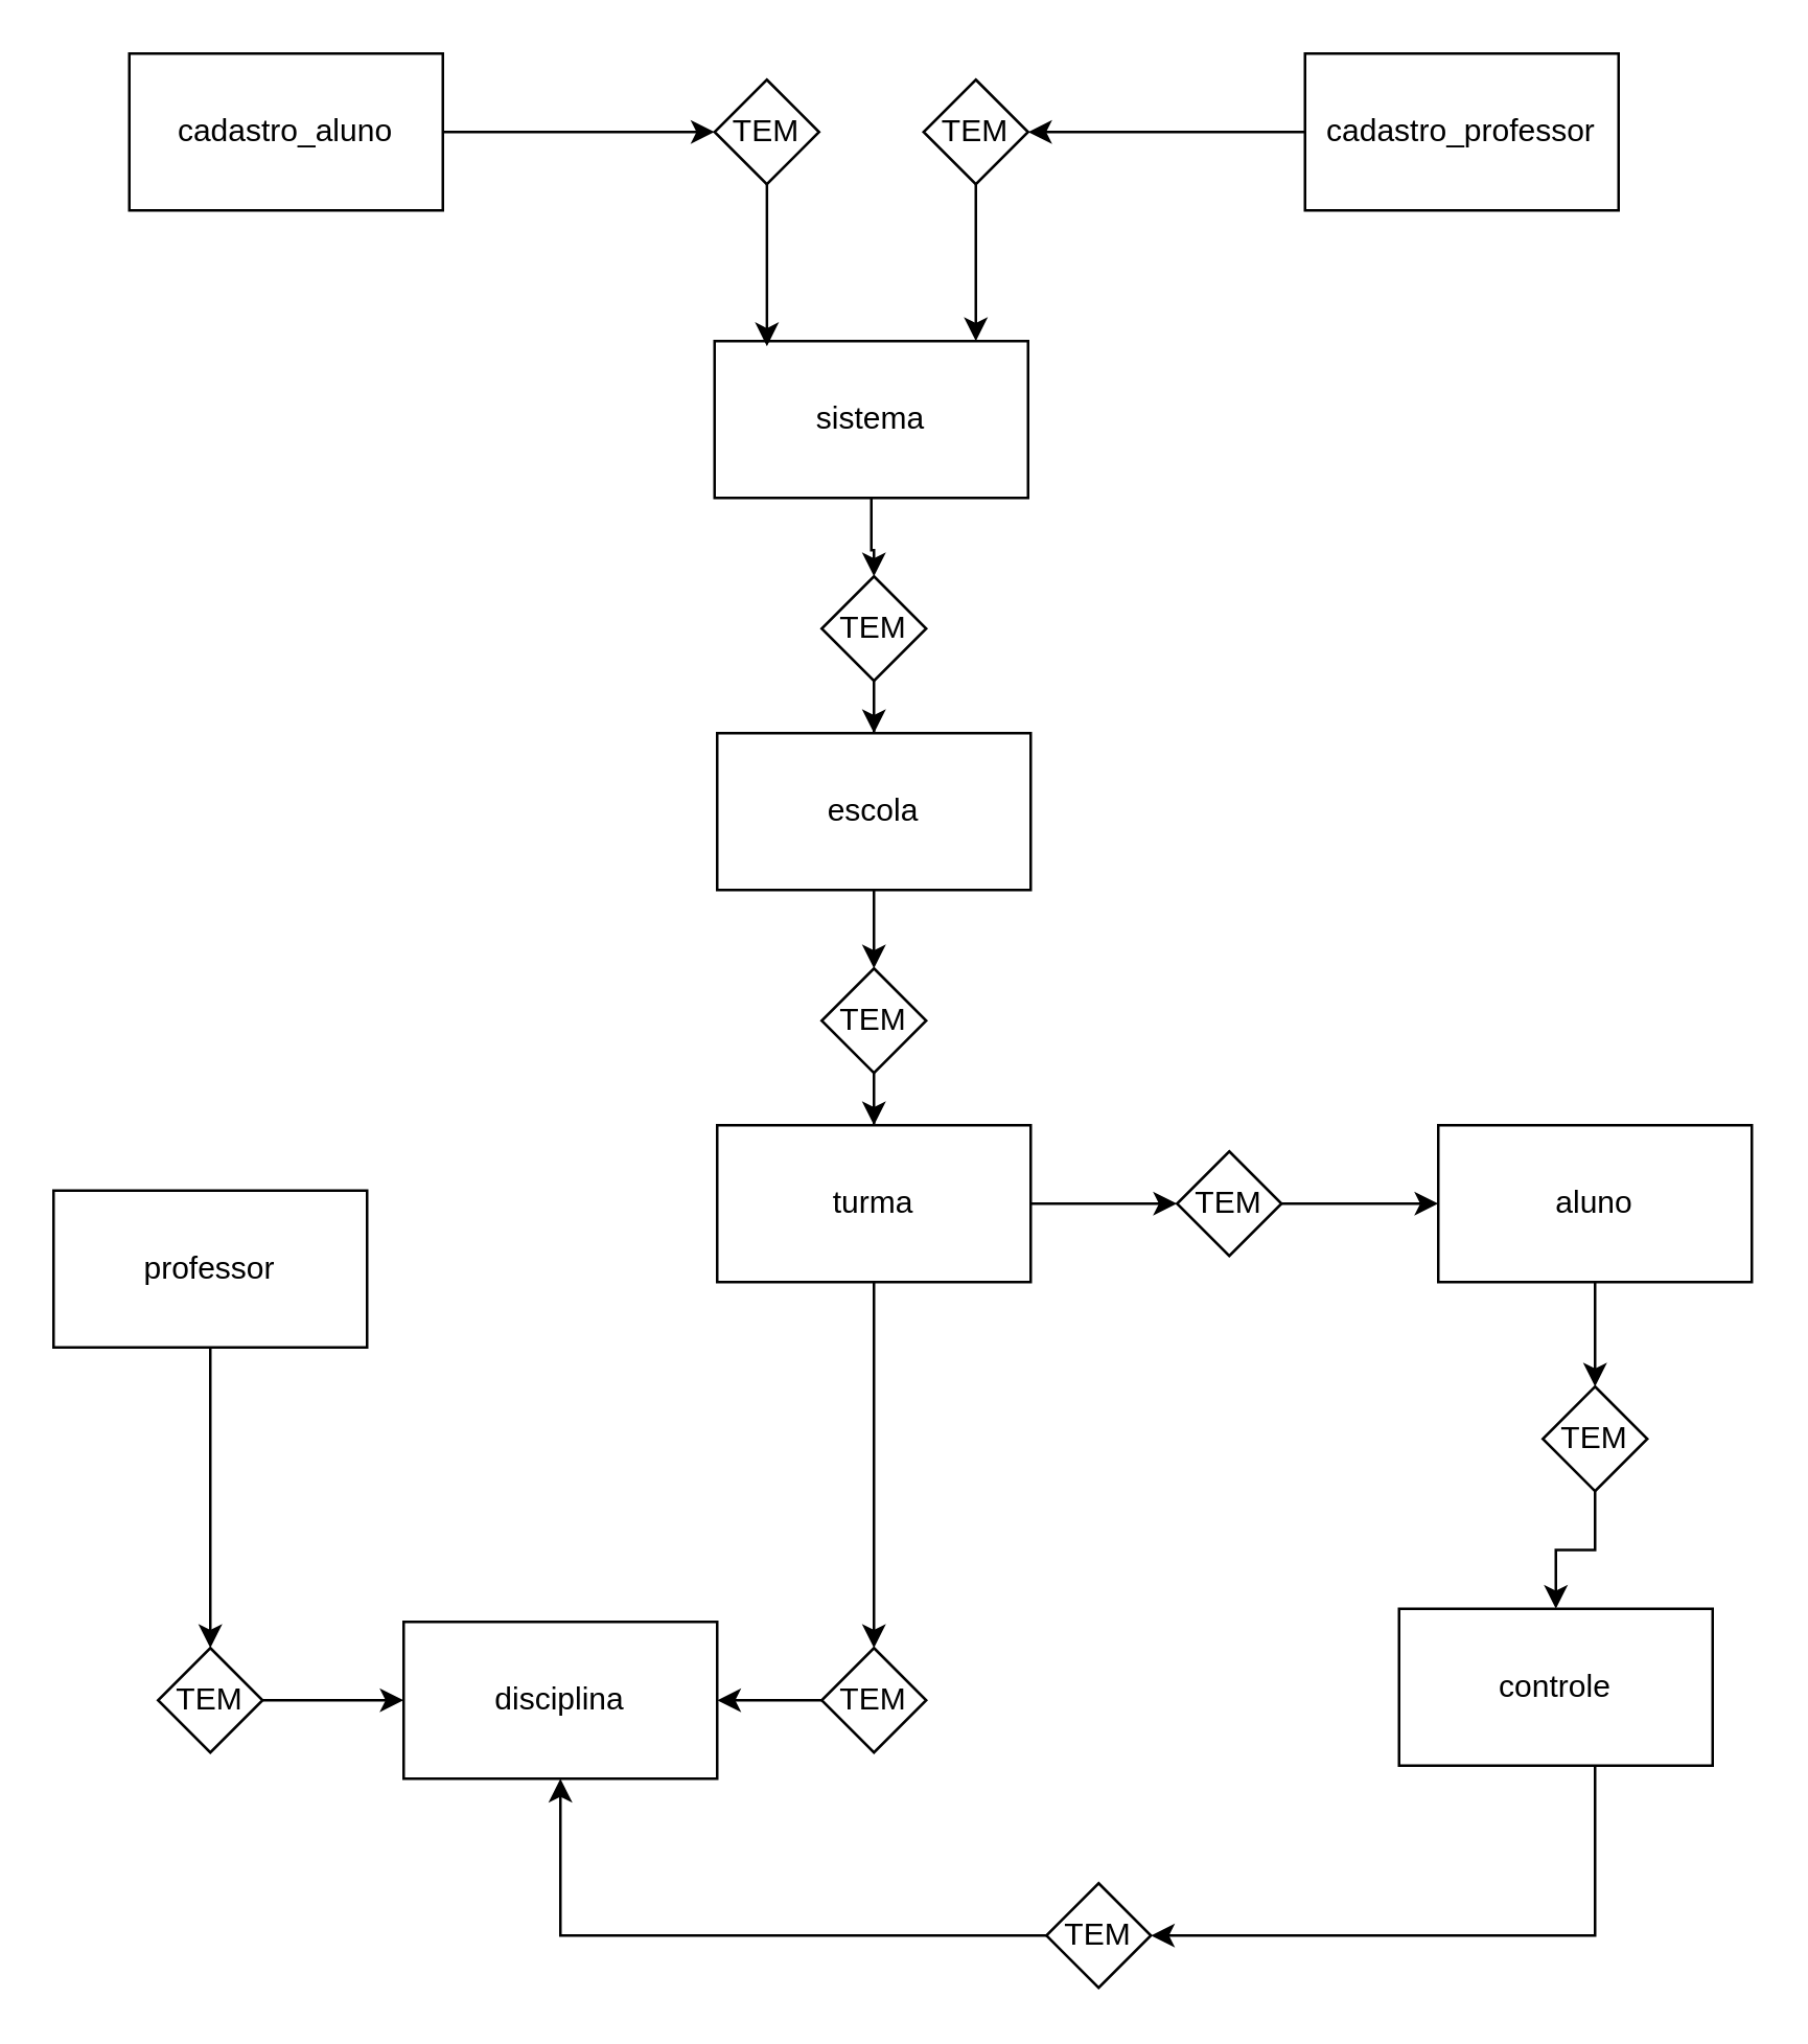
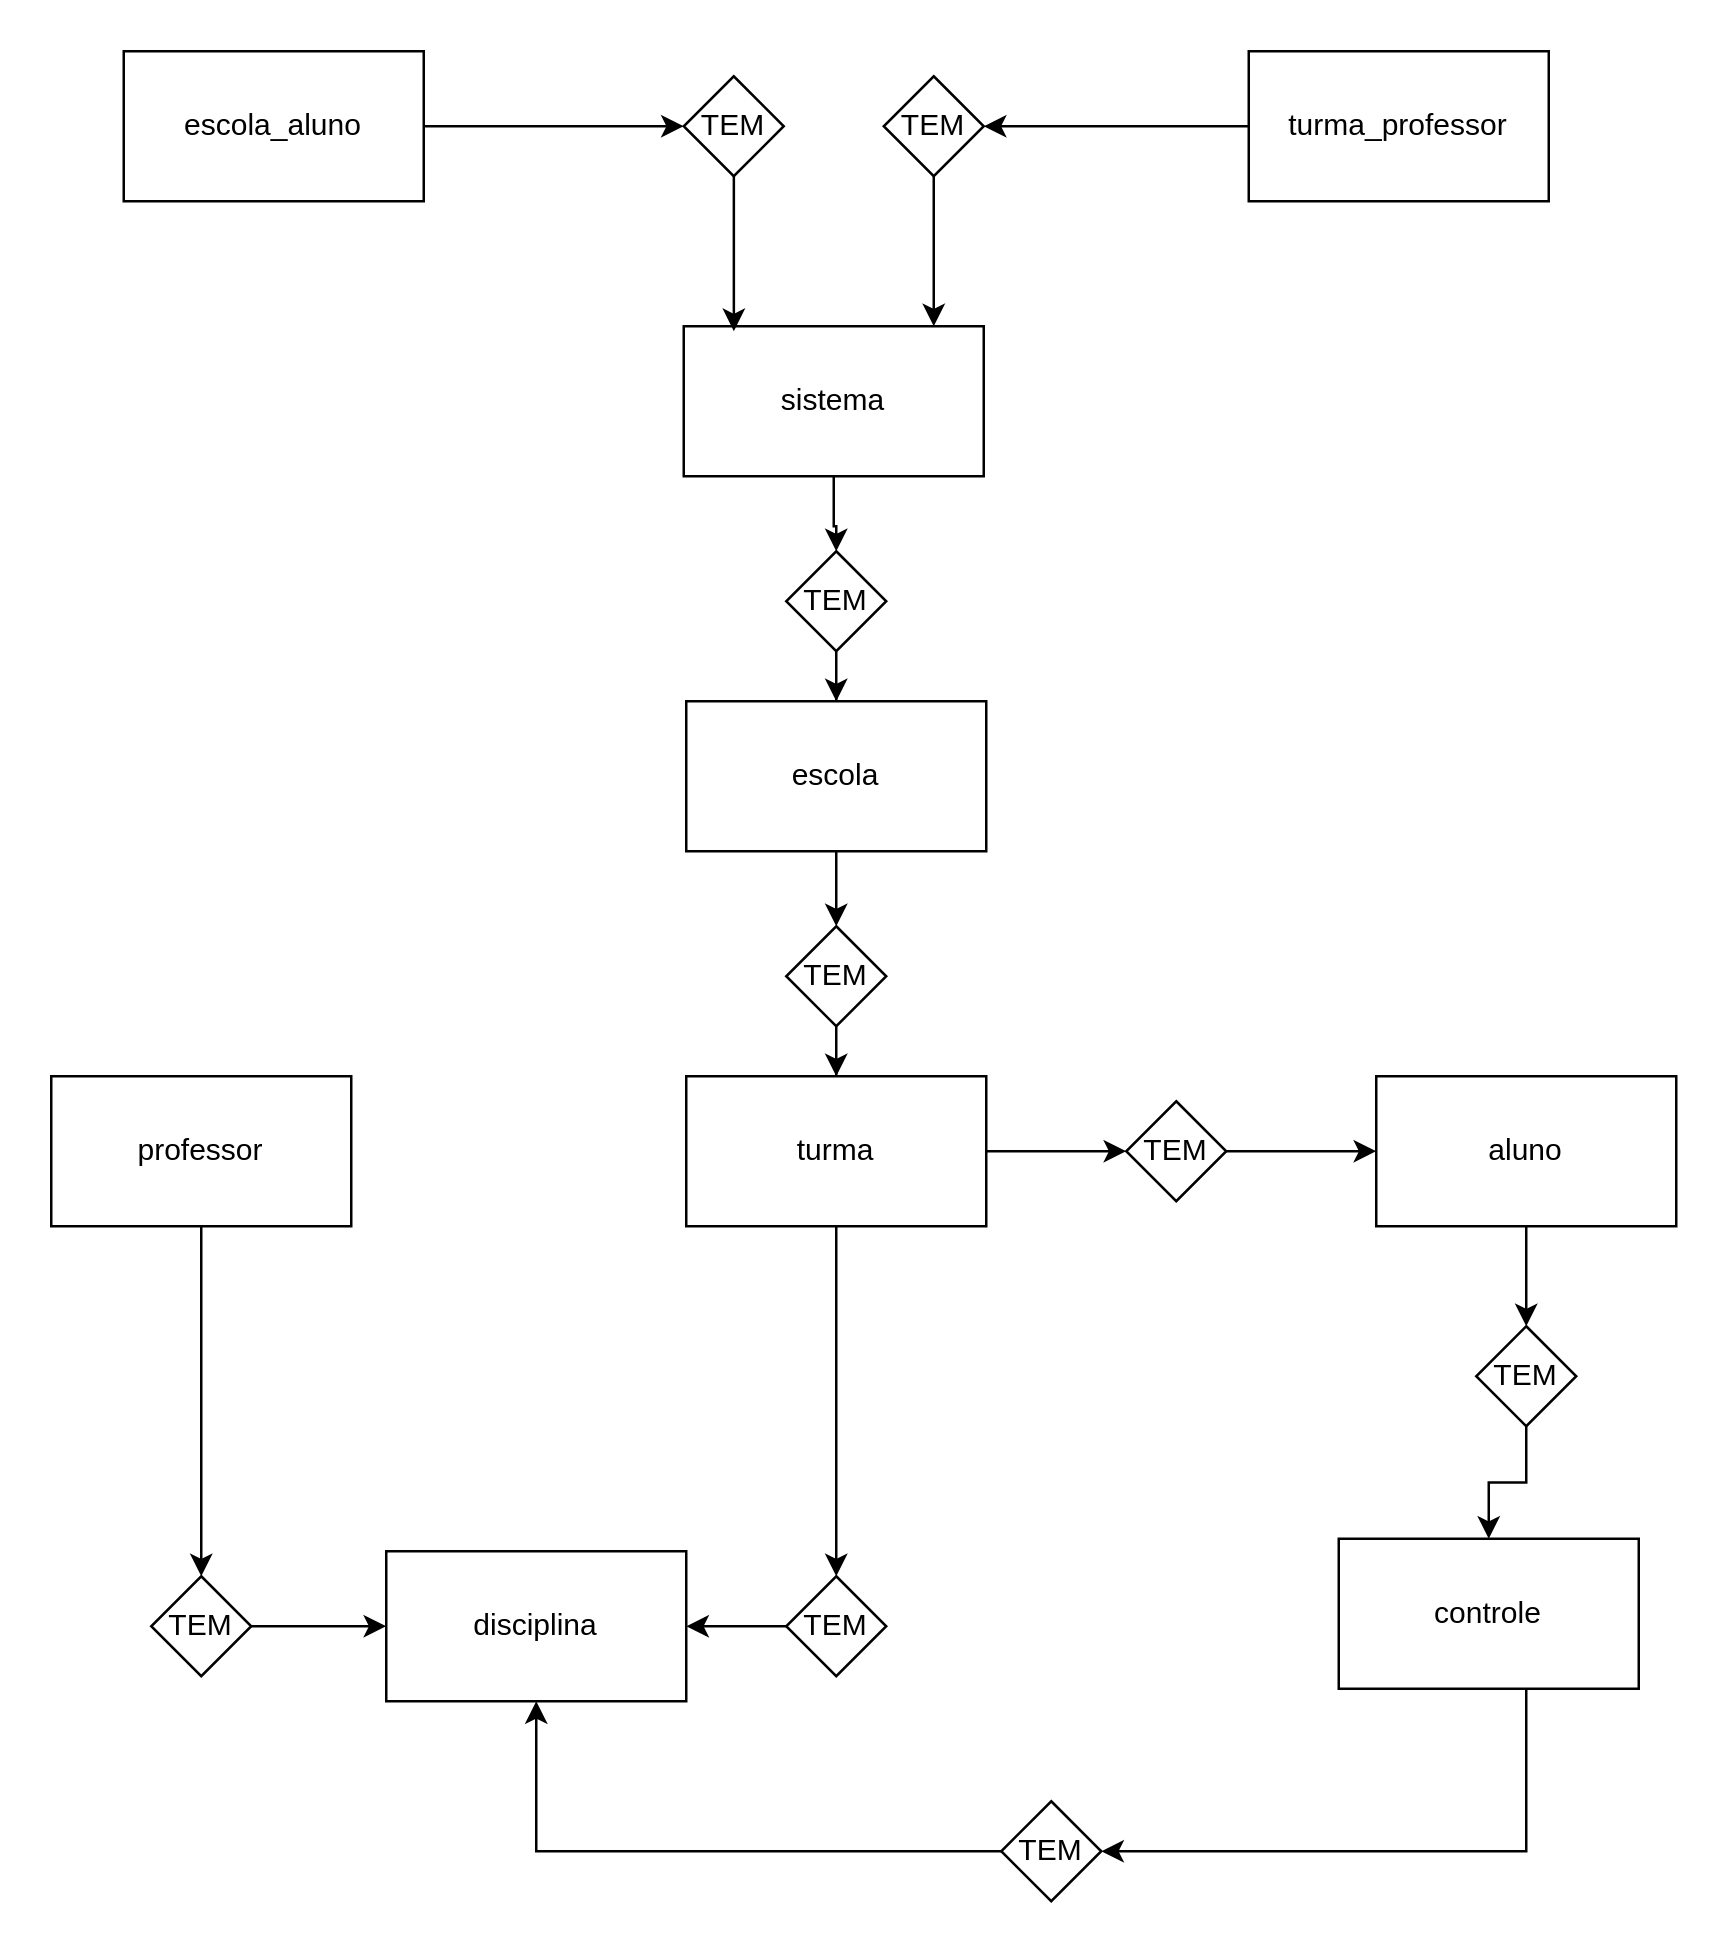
- <mxCell id="9" value="cadastro_aluno" style="rounded=0;whiteSpace=wrap;html=1;" parent="1" vertex="1"><mxGeometry x="49" y="20" width="120" height="60" as="geometry" /></mxCell>
+ <mxCell id="9" value="escola_aluno" style="rounded=0;whiteSpace=wrap;html=1;" parent="1" vertex="1"><mxGeometry x="49" y="20" width="120" height="60" as="geometry" /></mxCell>
- <mxCell id="7" value="cadastro_professor" style="rounded=0;whiteSpace=wrap;html=1;" parent="1" vertex="1"><mxGeometry x="499" y="20" width="120" height="60" as="geometry" /></mxCell>
+ <mxCell id="7" value="turma_professor" style="rounded=0;whiteSpace=wrap;html=1;" parent="1" vertex="1"><mxGeometry x="499" y="20" width="120" height="60" as="geometry" /></mxCell>
- <mxCell id="14" value="professor" style="rounded=0;whiteSpace=wrap;html=1;" parent="1" vertex="1"><mxGeometry x="20" y="455" width="120" height="60" as="geometry" /></mxCell>
+ <mxCell id="14" value="professor" style="rounded=0;whiteSpace=wrap;html=1;" parent="1" vertex="1"><mxGeometry x="20" y="430" width="120" height="60" as="geometry" /></mxCell>
